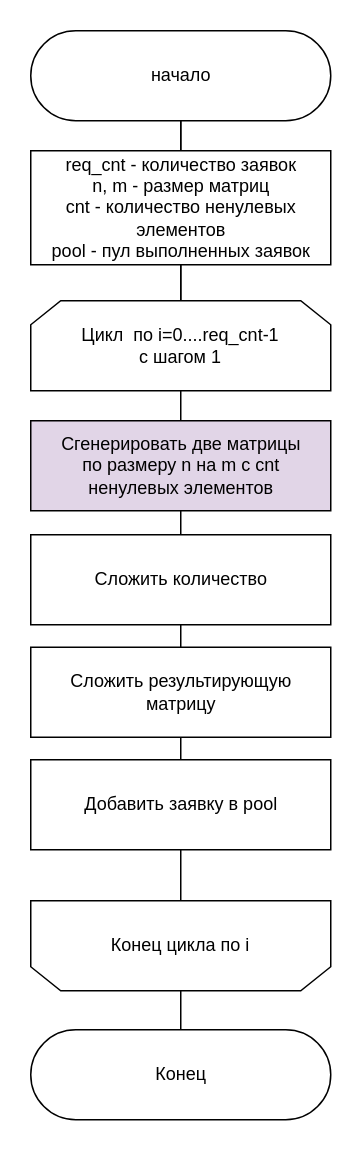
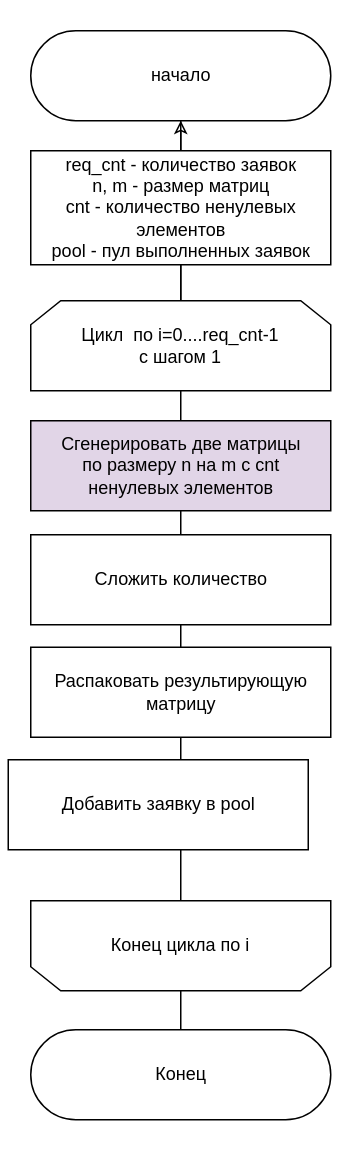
- <mxCell id="6" style="edgeStyle=orthogonalEdgeStyle;rounded=0;orthogonalLoop=1;jettySize=auto;html=1;endArrow=none;endFill=0;entryX=0.5;entryY=0.5;entryDx=0;entryDy=30.0;exitX=0.5;exitY=0.5;exitDx=0;exitDy=-30.0;entryPerimeter=0;exitPerimeter=0;" edge="1" parent="1" source="4" target="5"><mxGeometry relative="1" as="geometry"><mxPoint x="120" y="564" as="sourcePoint" /><mxPoint x="120" y="545" as="targetPoint" /></mxGeometry></mxCell>
+ <mxCell id="6" style="edgeStyle=orthogonalEdgeStyle;rounded=0;orthogonalLoop=1;jettySize=auto;html=1;endArrow=classic;endFill=0;entryX=0.5;entryY=0.5;entryDx=0;entryDy=30.0;exitX=0.5;exitY=0.5;exitDx=0;exitDy=-30.0;entryPerimeter=0;exitPerimeter=0;" edge="1" parent="1" source="4" target="5"><mxGeometry relative="1" as="geometry"><mxPoint x="120" y="564" as="sourcePoint" /><mxPoint x="120" y="545" as="targetPoint" /></mxGeometry></mxCell>
- <mxCell id="11" value="Cложить результирующую &lt;br&gt;матрицу" style="html=1;dashed=0;whitespace=wrap;" vertex="1" parent="1"><mxGeometry x="20" y="431" width="200" height="60" as="geometry" /></mxCell>
+ <mxCell id="11" value="Распаковать результирующую &lt;br&gt;матрицу" style="html=1;dashed=0;whitespace=wrap;" vertex="1" parent="1"><mxGeometry x="20" y="431" width="200" height="60" as="geometry" /></mxCell>
- <mxCell id="12" value="Добавить заявку в pool" style="html=1;dashed=0;whitespace=wrap;" vertex="1" parent="1"><mxGeometry x="20" y="506" width="200" height="60" as="geometry" /></mxCell>
+ <mxCell id="12" value="Добавить заявку в pool" style="html=1;dashed=0;whitespace=wrap;" vertex="1" parent="1"><mxGeometry x="5" y="506" width="200" height="60" as="geometry" /></mxCell>
